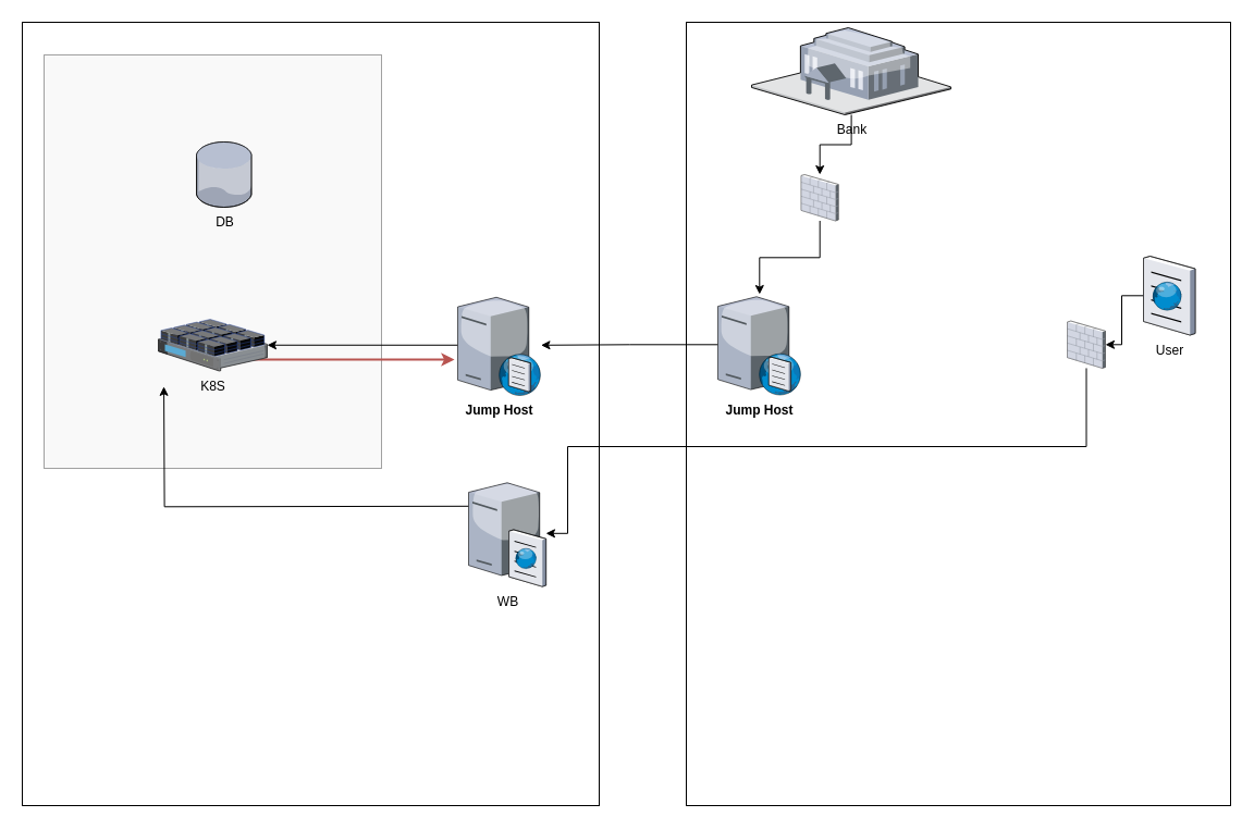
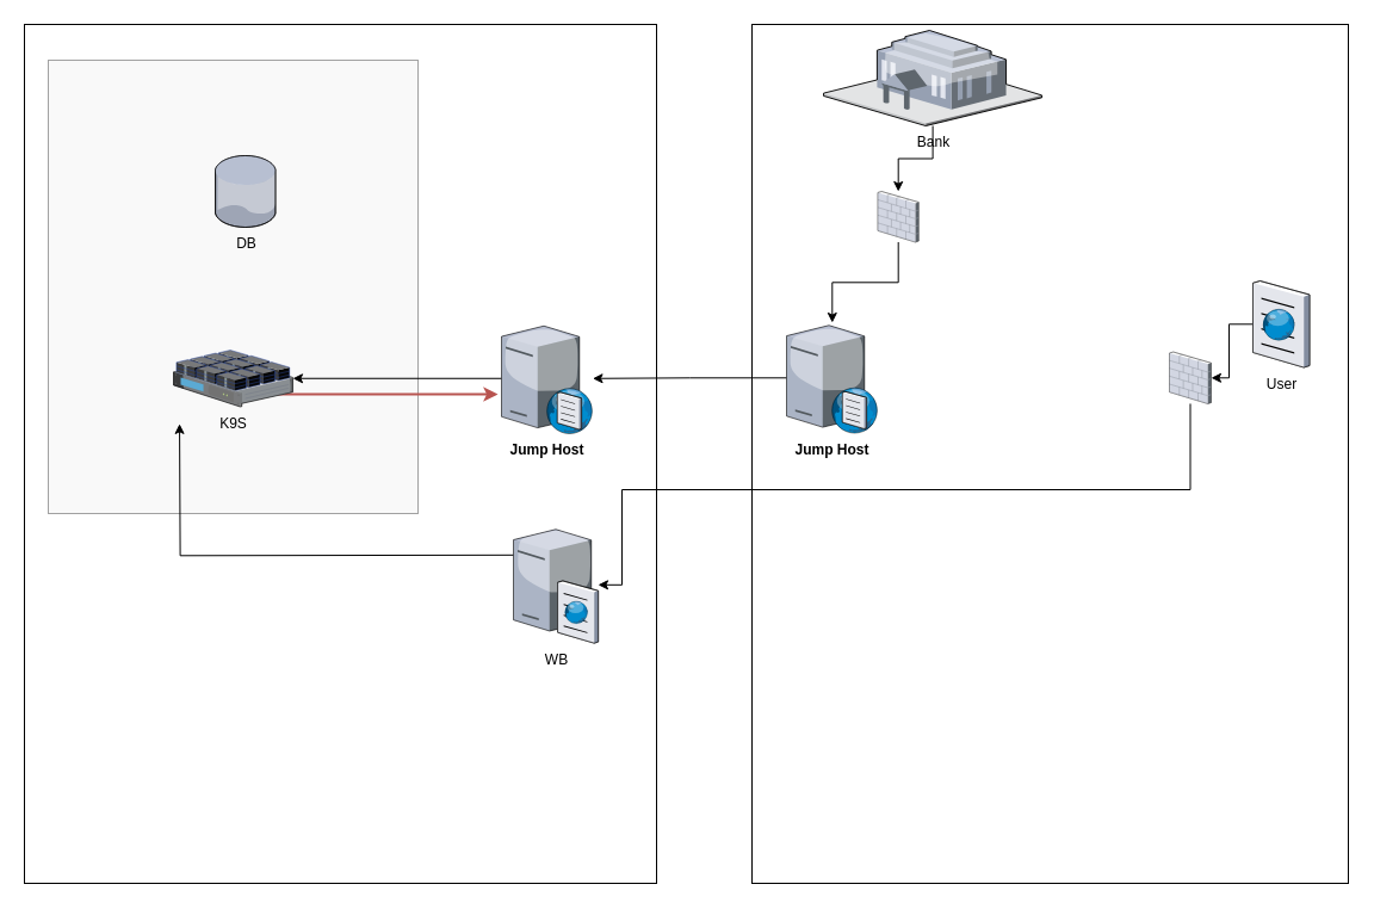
- <mxCell id="21" value="K8S" style="verticalLabelPosition=bottom;sketch=0;aspect=fixed;html=1;verticalAlign=top;strokeColor=none;align=center;outlineConnect=0;shape=mxgraph.citrix.netscaler_sdx;" vertex="1" parent="1"><mxGeometry x="145" y="293" width="100" height="47.5" as="geometry" /></mxCell>
+ <mxCell id="21" value="K9S" style="verticalLabelPosition=bottom;sketch=0;aspect=fixed;html=1;verticalAlign=top;strokeColor=none;align=center;outlineConnect=0;shape=mxgraph.citrix.netscaler_sdx;" vertex="1" parent="1"><mxGeometry x="145" y="293" width="100" height="47.5" as="geometry" /></mxCell>
